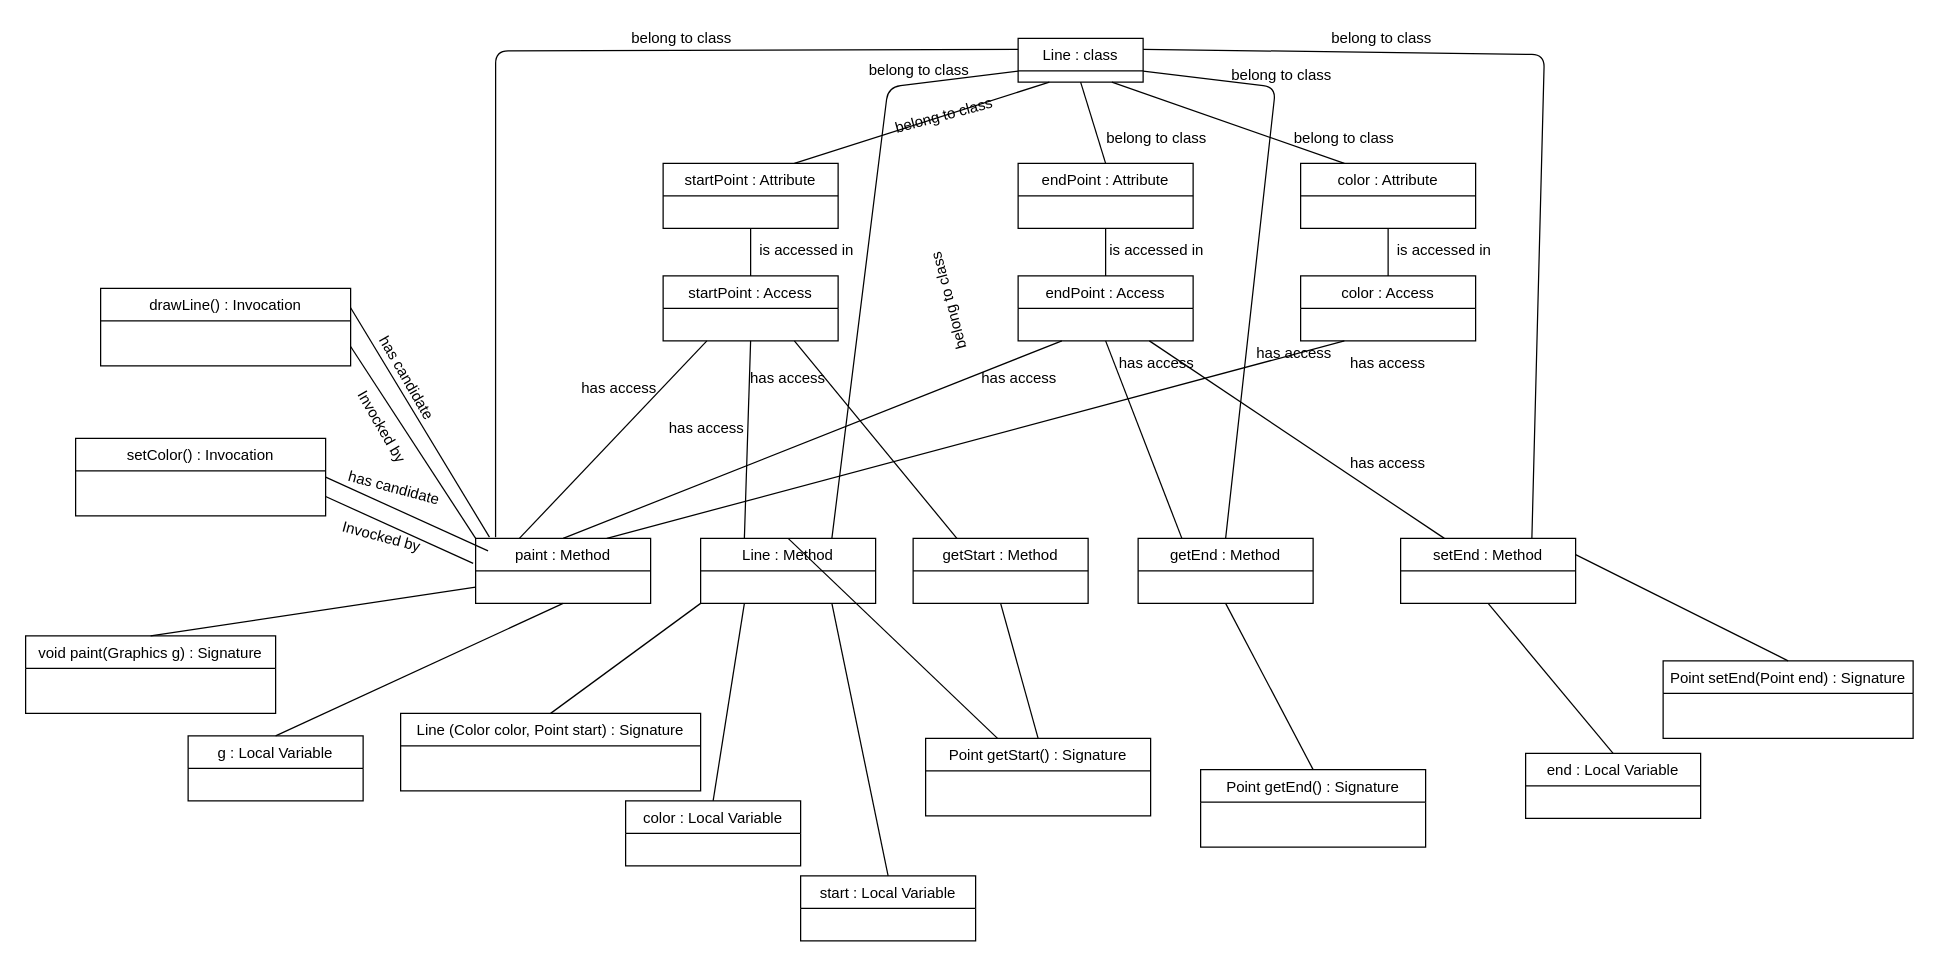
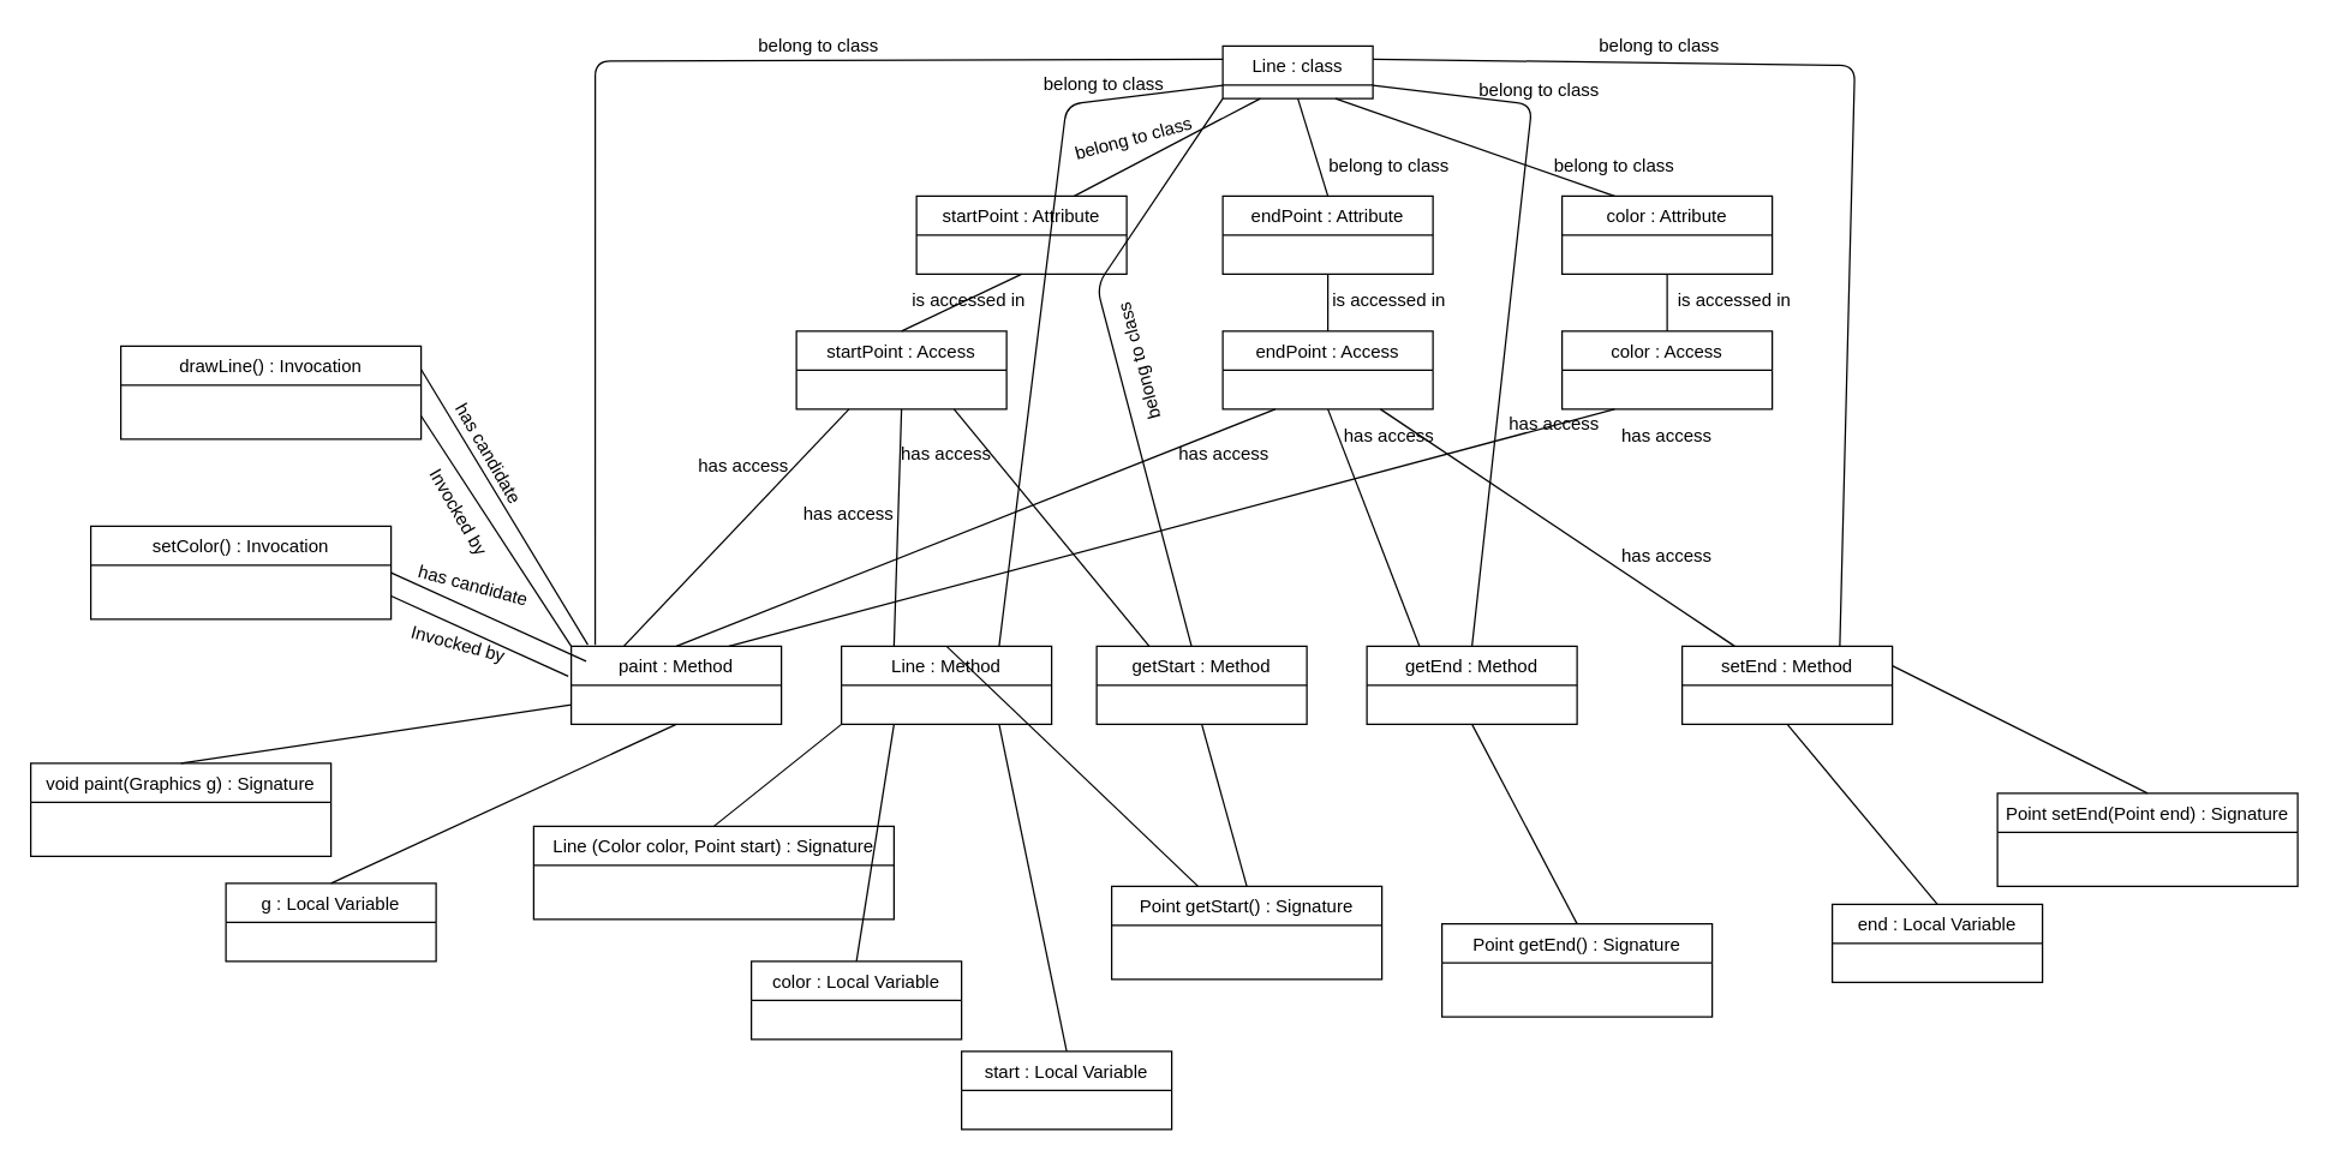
- <mxCell id="45" value="startPoint : Attribute" style="swimlane;fontStyle=0;childLayout=stackLayout;horizontal=1;startSize=26;fillColor=none;horizontalStack=0;resizeParent=1;resizeParentMax=0;resizeLast=0;collapsible=1;marginBottom=0;" vertex="1" parent="1"><mxGeometry x="530" y="130" width="140" height="52" as="geometry" /></mxCell>
+ <mxCell id="45" value="startPoint : Attribute" style="swimlane;fontStyle=0;childLayout=stackLayout;horizontal=1;startSize=26;fillColor=none;horizontalStack=0;resizeParent=1;resizeParentMax=0;resizeLast=0;collapsible=1;marginBottom=0;" vertex="1" parent="1"><mxGeometry x="610" y="130" width="140" height="52" as="geometry" /></mxCell>
+ <mxCell id="49" value="" style="endArrow=none;html=1;entryX=0;entryY=1;entryDx=0;entryDy=0;" edge="1" parent="1" source="52" target="2"><mxGeometry width="50" height="50" relative="1" as="geometry"><mxPoint x="770" y="260" as="sourcePoint" /><mxPoint x="929" y="-153" as="targetPoint" /><Array as="points"><mxPoint x="730" y="190" /></Array></mxGeometry></mxCell>
- <mxCell id="41" value="Line (Color color, Point start) : Signature" style="swimlane;fontStyle=0;childLayout=stackLayout;horizontal=1;startSize=26;fillColor=none;horizontalStack=0;resizeParent=1;resizeParentMax=0;resizeLast=0;collapsible=1;marginBottom=0;" vertex="1" parent="1"><mxGeometry x="320" y="570" width="240" height="62" as="geometry" /></mxCell>
+ <mxCell id="41" value="Line (Color color, Point start) : Signature" style="swimlane;fontStyle=0;childLayout=stackLayout;horizontal=1;startSize=26;fillColor=none;horizontalStack=0;resizeParent=1;resizeParentMax=0;resizeLast=0;collapsible=1;marginBottom=0;" vertex="1" parent="1"><mxGeometry x="355" y="550" width="240" height="62" as="geometry" /></mxCell>
